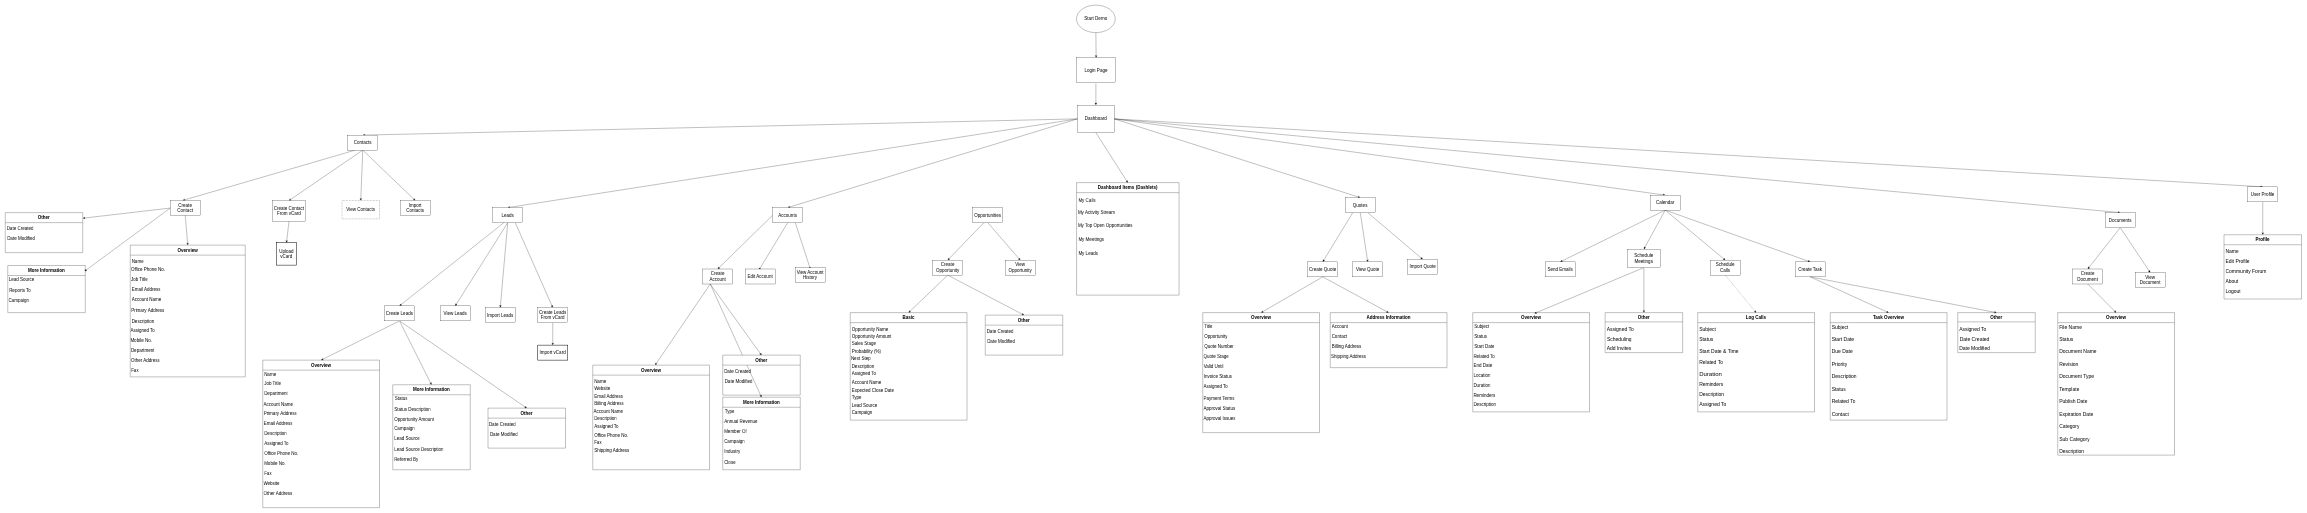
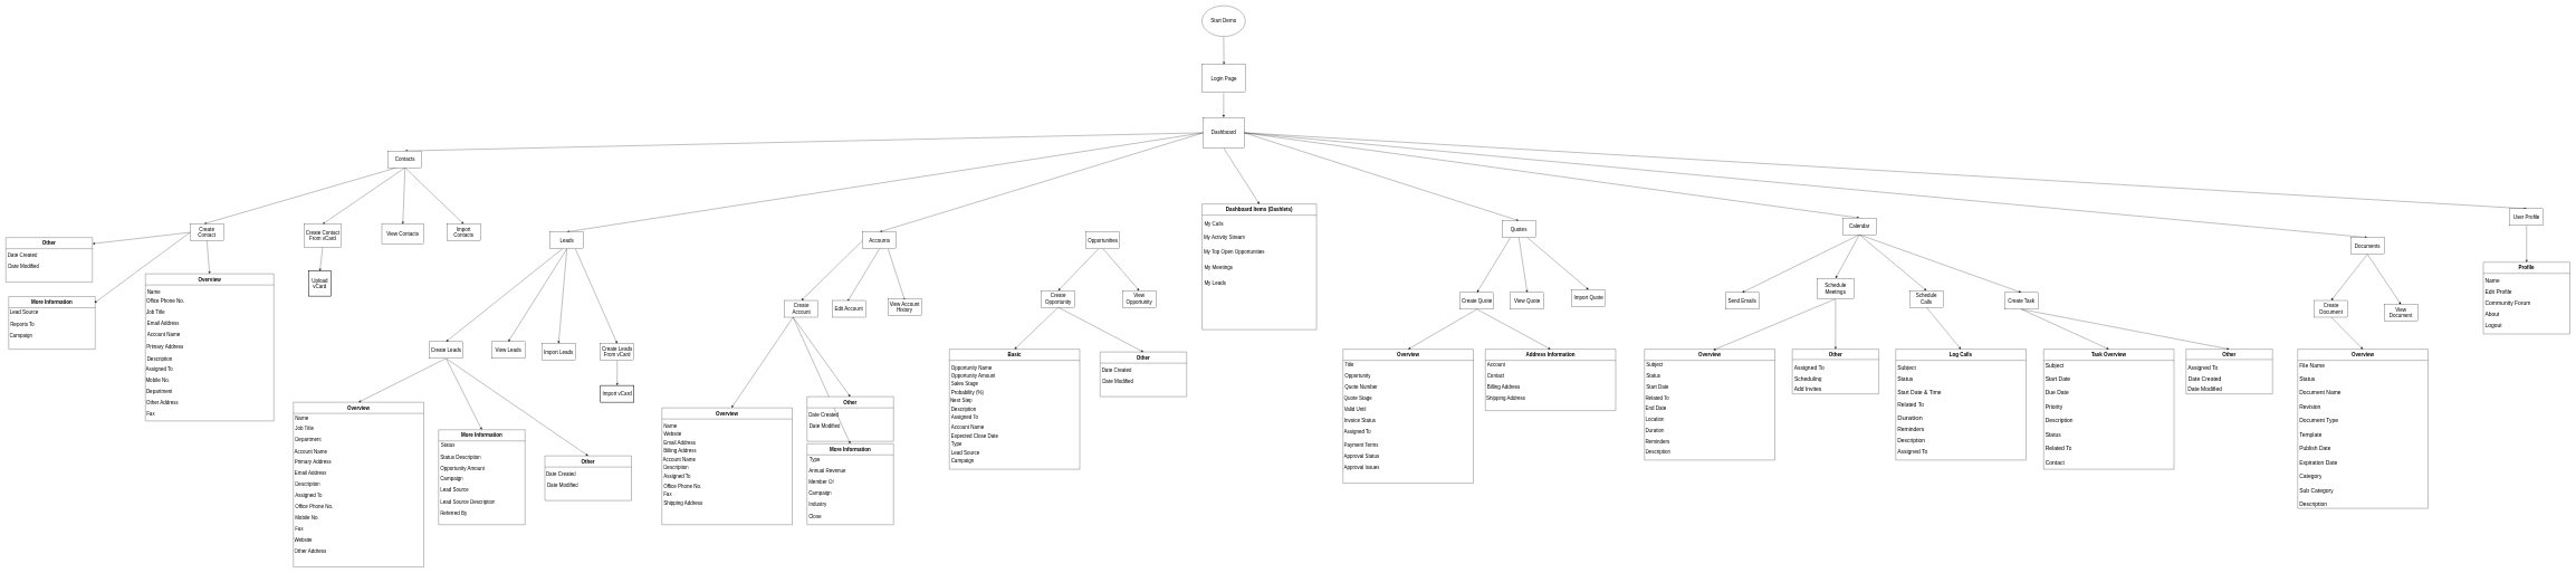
- <mxCell id="47" value="&lt;font style=&quot;font-size: 18px;&quot;&gt;View Contacts&lt;/font&gt;" style="rounded=0;whiteSpace=wrap;html=1;direction=south;dashed=1;" vertex="1" parent="1"><mxGeometry x="1367" y="801.75" width="150" height="73" as="geometry" /></mxCell>
+ <mxCell id="47" value="&lt;font style=&quot;font-size: 18px;&quot;&gt;View Contacts&lt;/font&gt;" style="rounded=0;whiteSpace=wrap;html=1;direction=south;" vertex="1" parent="1"><mxGeometry x="1367" y="801.75" width="150" height="73" as="geometry" /></mxCell>
- <mxCell id="218" value="" style="curved=1;endArrow=classic;html=1;rounded=0;entryX=0.5;entryY=0;entryDx=0;entryDy=0;exitX=0.5;exitY=1;exitDx=0;exitDy=0;dashed=1;" edge="1" parent="1" source="186" target="189"><mxGeometry width="50" height="50" relative="1" as="geometry"><mxPoint x="6810" y="1160" as="sourcePoint" /><mxPoint x="6860" y="1110" as="targetPoint" /><Array as="points" /></mxGeometry></mxCell>
+ <mxCell id="218" value="" style="curved=1;endArrow=classic;html=1;rounded=0;entryX=0.5;entryY=0;entryDx=0;entryDy=0;exitX=0.5;exitY=1;exitDx=0;exitDy=0;" edge="1" parent="1" source="186" target="189"><mxGeometry width="50" height="50" relative="1" as="geometry"><mxPoint x="6810" y="1160" as="sourcePoint" /><mxPoint x="6860" y="1110" as="targetPoint" /><Array as="points" /></mxGeometry></mxCell>
